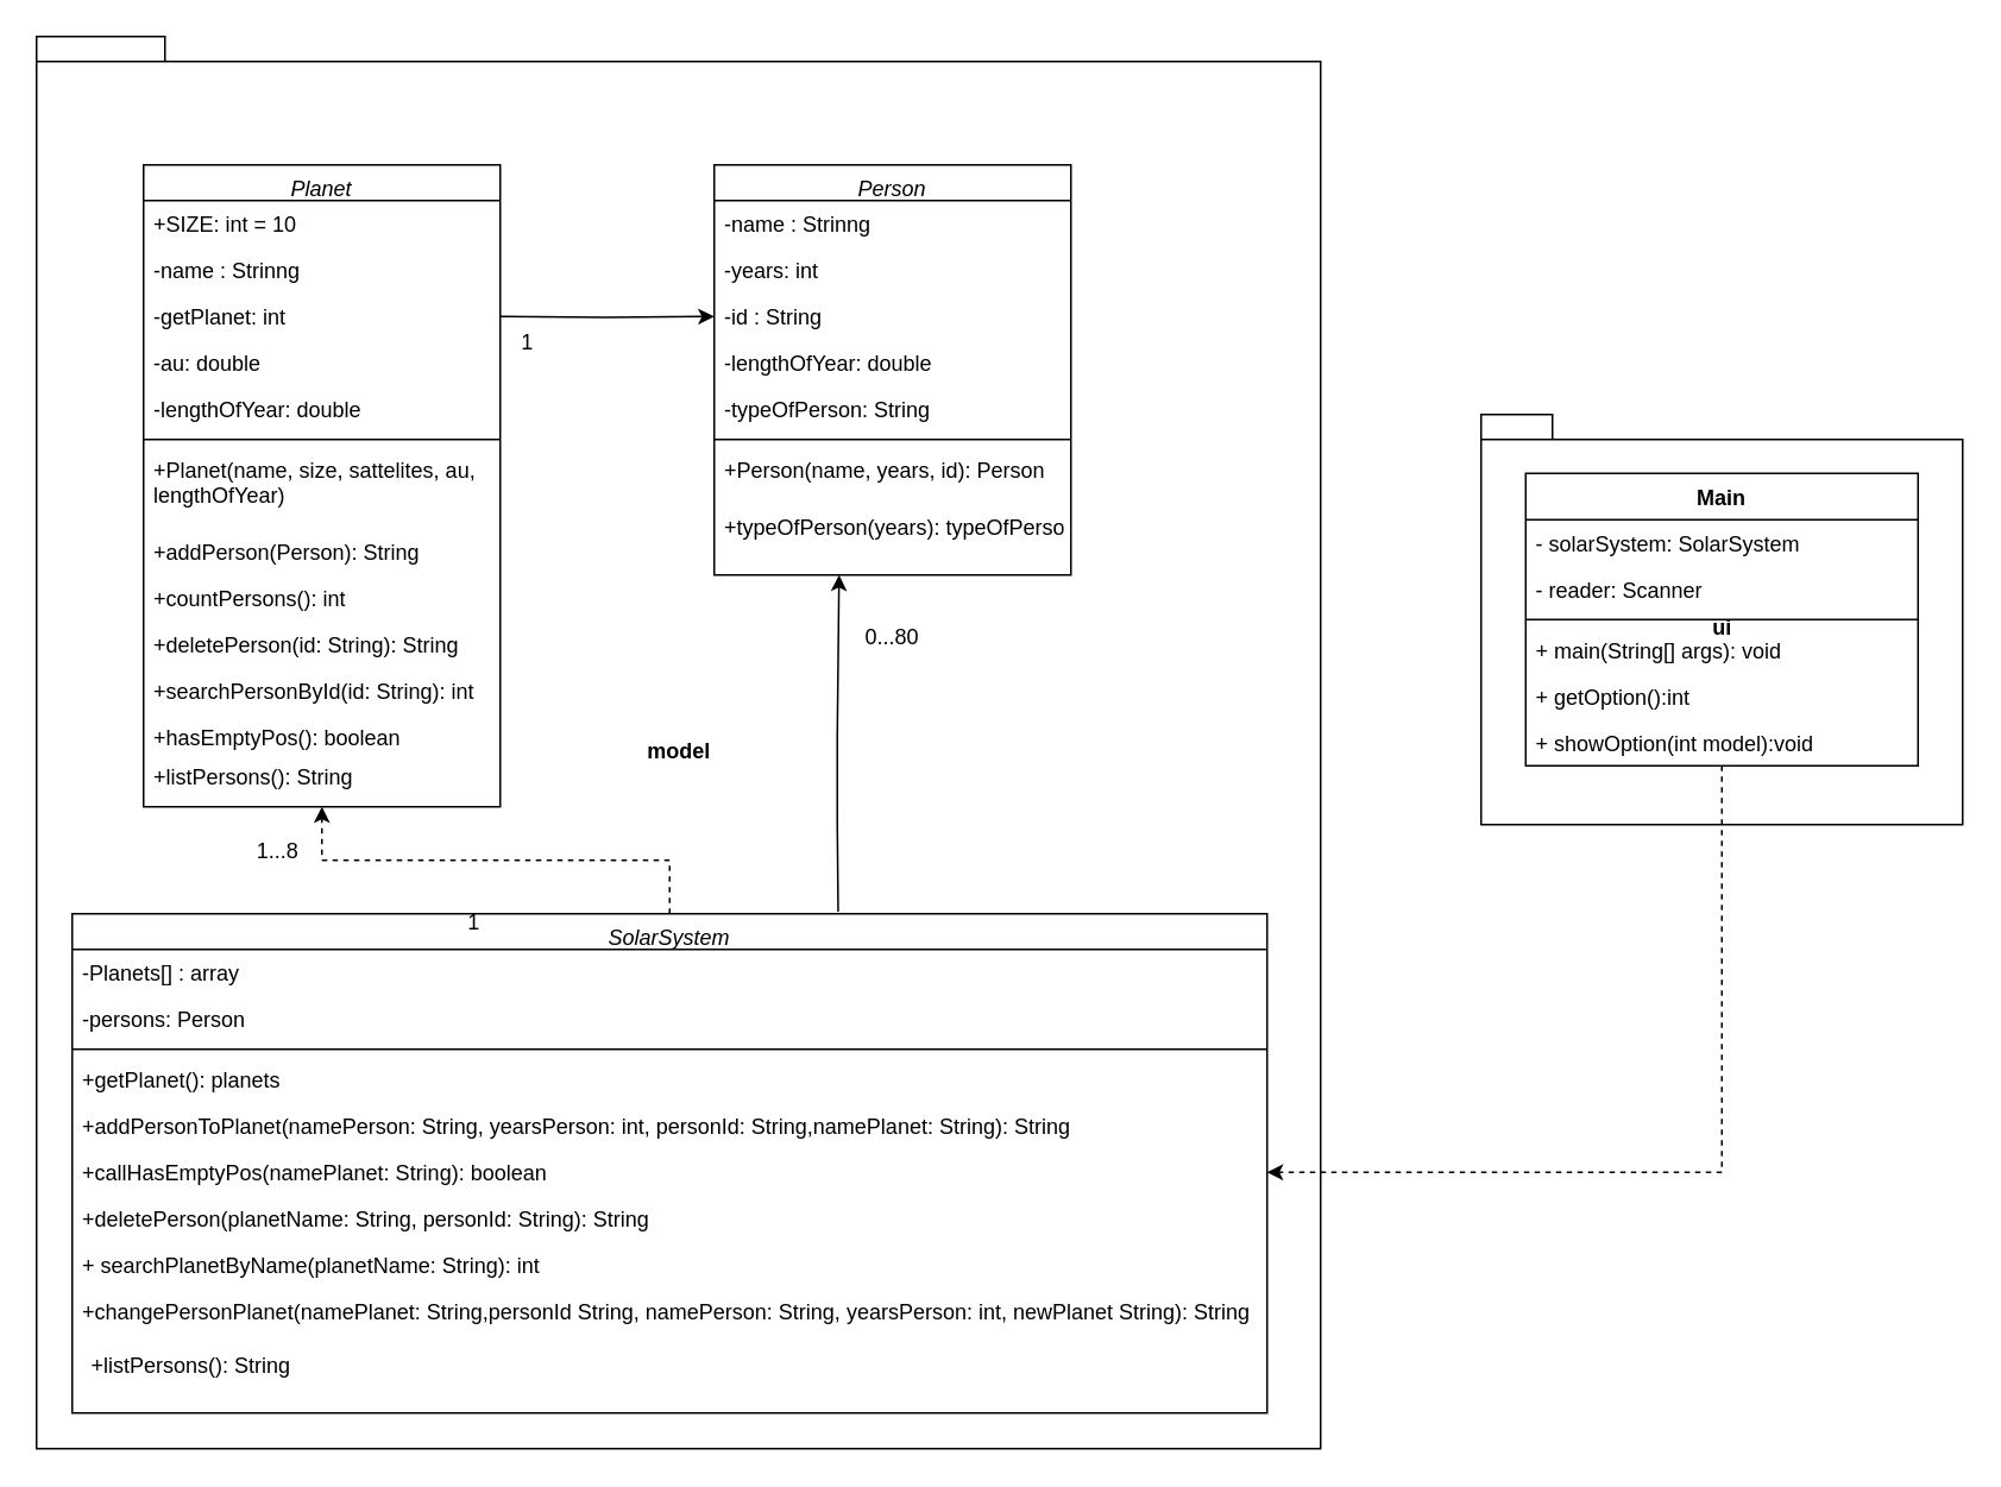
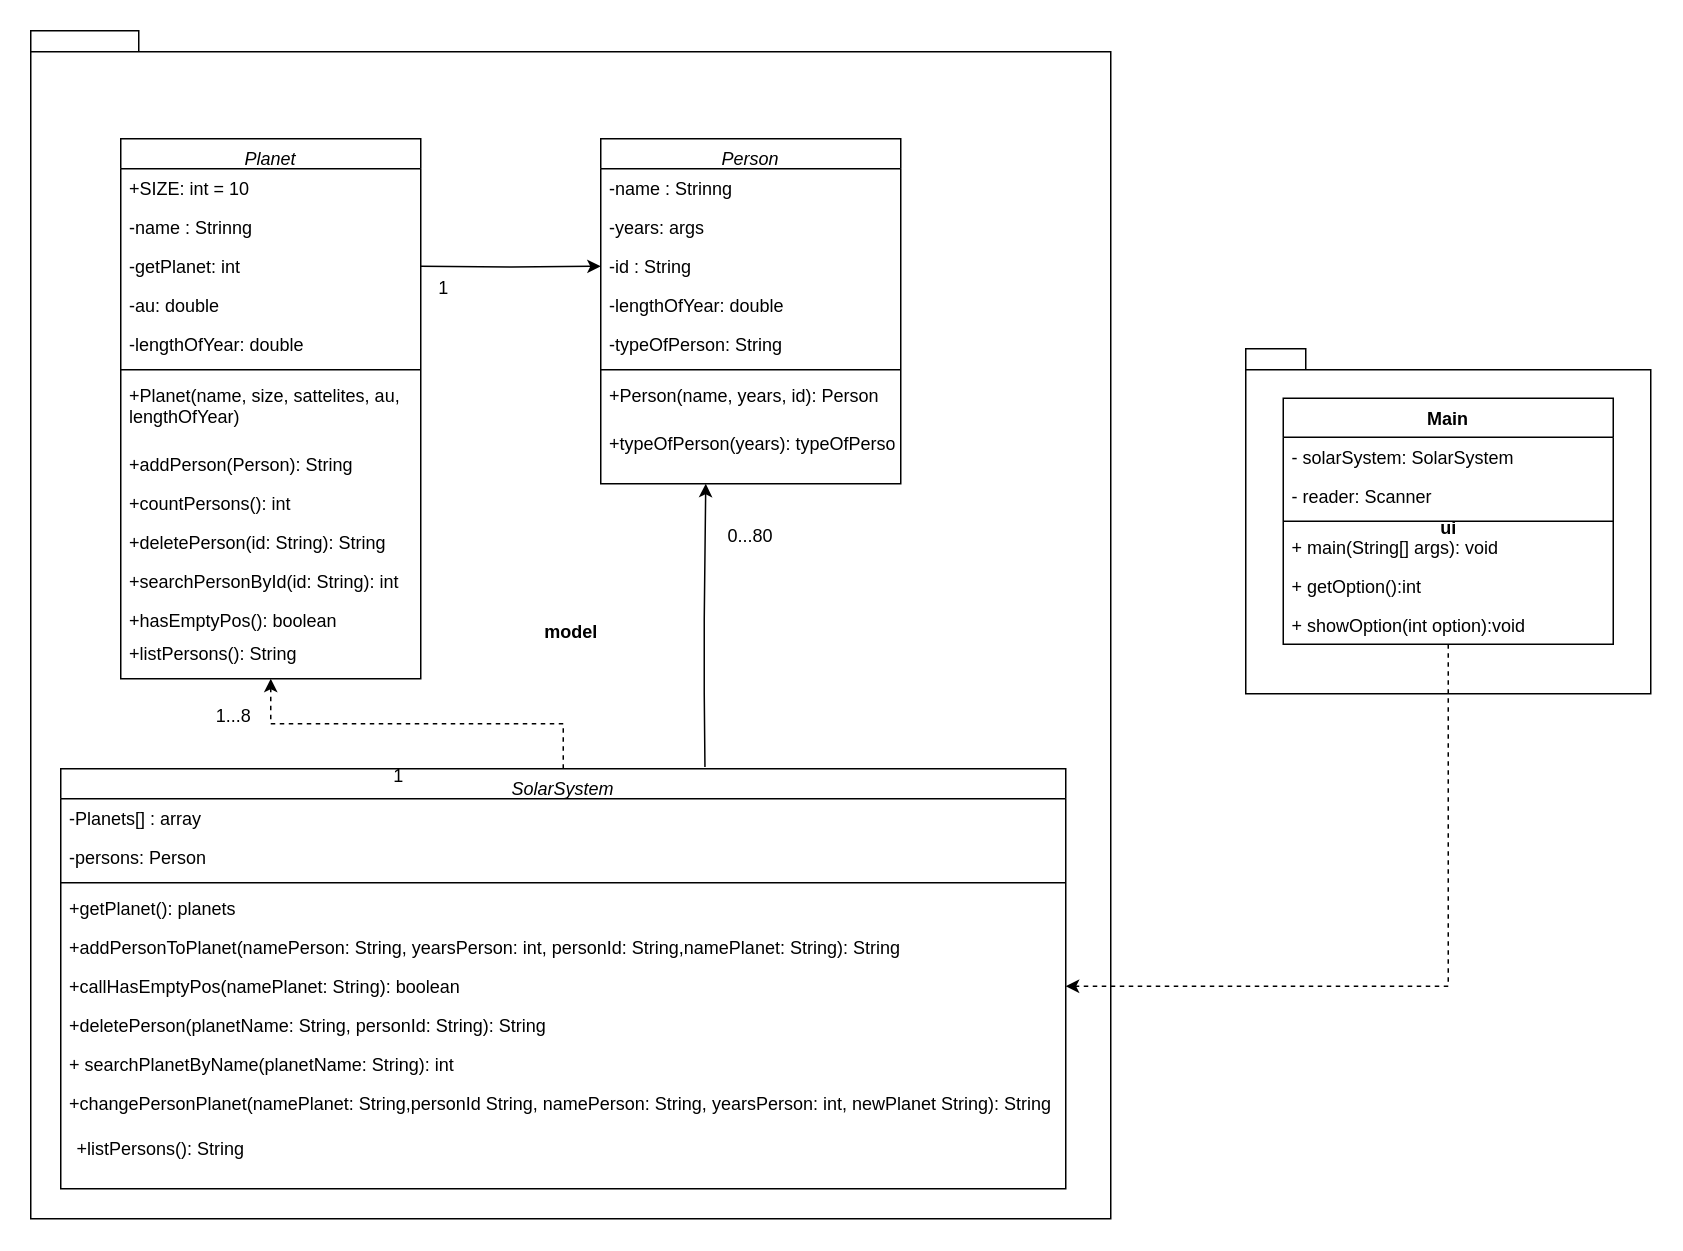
- <mxCell id="20" value="-years: int" style="text;align=left;verticalAlign=top;spacingLeft=4;spacingRight=4;overflow=hidden;rotatable=0;points=[[0,0.5],[1,0.5]];portConstraint=eastwest;rounded=0;shadow=0;html=0;" parent="18" vertex="1"><mxGeometry y="46" width="200" height="26" as="geometry" /></mxCell>
+ <mxCell id="20" value="-years: args" style="text;align=left;verticalAlign=top;spacingLeft=4;spacingRight=4;overflow=hidden;rotatable=0;points=[[0,0.5],[1,0.5]];portConstraint=eastwest;rounded=0;shadow=0;html=0;" parent="18" vertex="1"><mxGeometry y="46" width="200" height="26" as="geometry" /></mxCell>
- <mxCell id="48" value="+ showOption(int model):void" style="text;strokeColor=none;fillColor=none;align=left;verticalAlign=top;spacingLeft=4;spacingRight=4;overflow=hidden;rotatable=0;points=[[0,0.5],[1,0.5]];portConstraint=eastwest;" parent="42" vertex="1"><mxGeometry y="138" width="220" height="26" as="geometry" /></mxCell>
+ <mxCell id="48" value="+ showOption(int option):void" style="text;strokeColor=none;fillColor=none;align=left;verticalAlign=top;spacingLeft=4;spacingRight=4;overflow=hidden;rotatable=0;points=[[0,0.5],[1,0.5]];portConstraint=eastwest;" parent="42" vertex="1"><mxGeometry y="138" width="220" height="26" as="geometry" /></mxCell>
